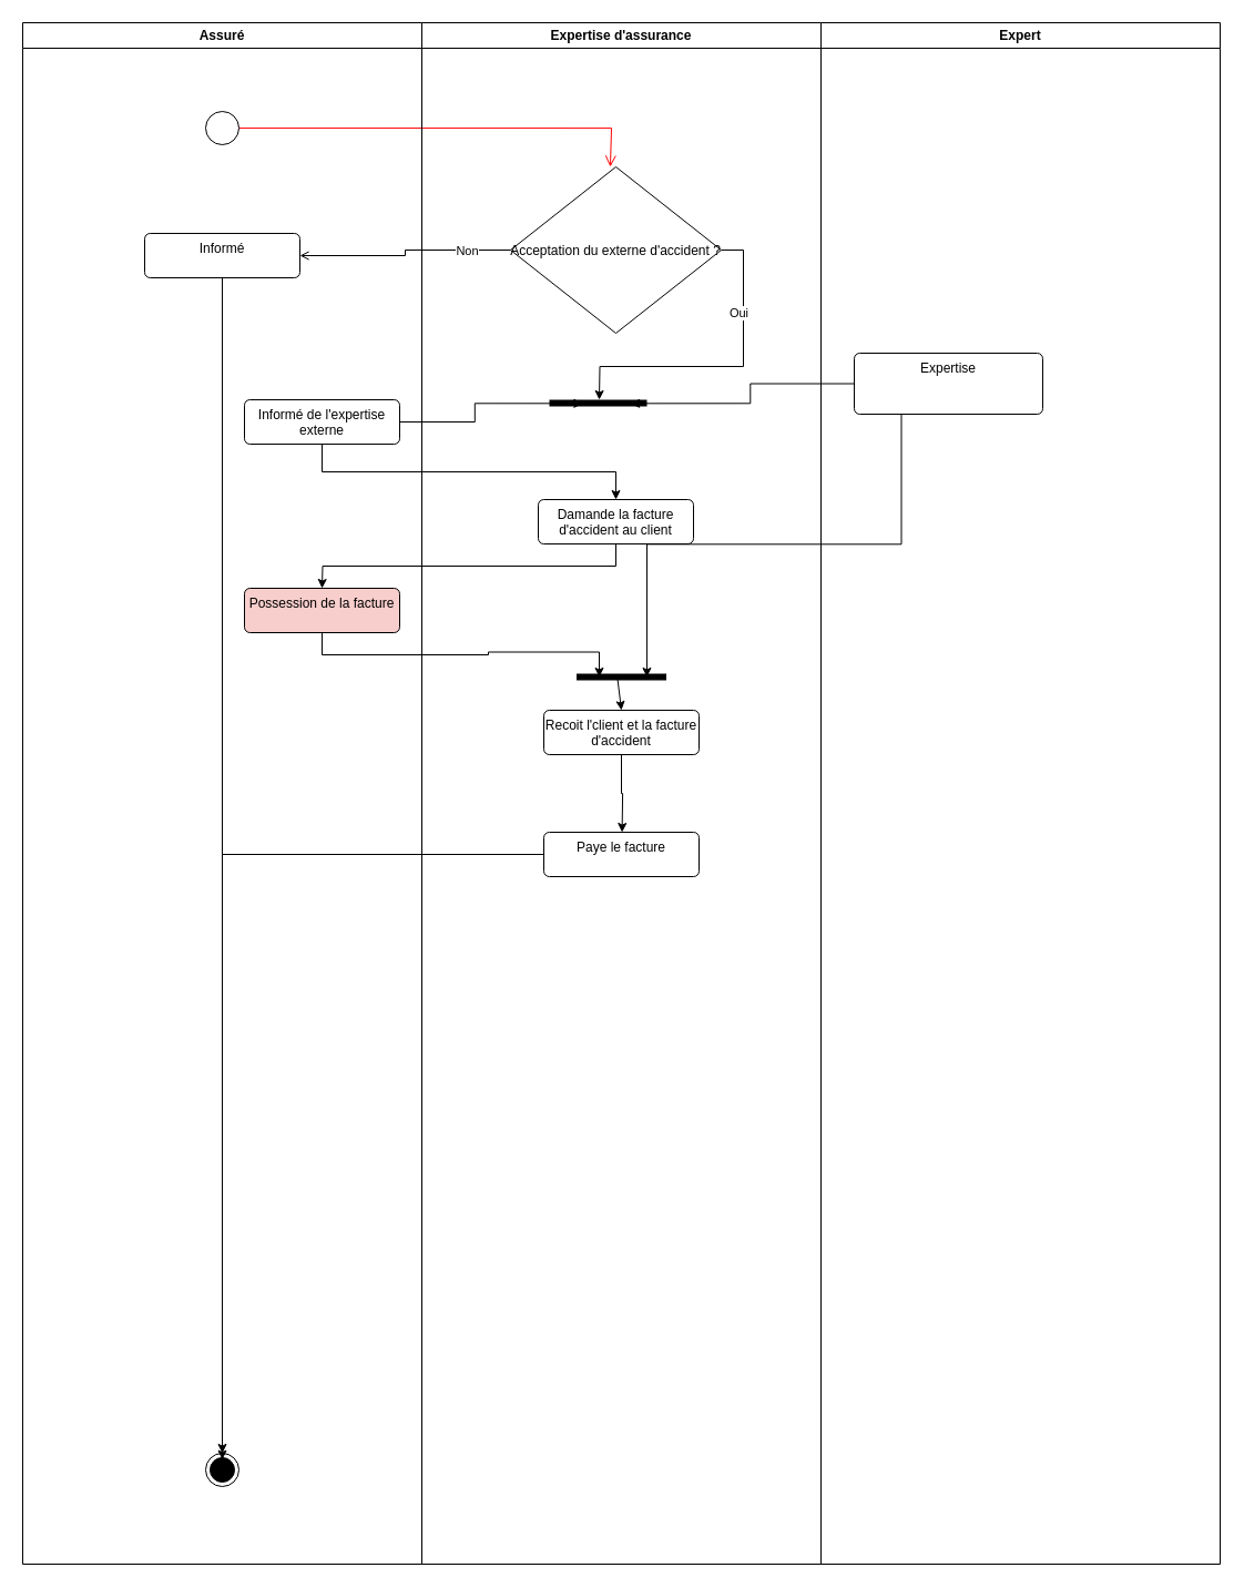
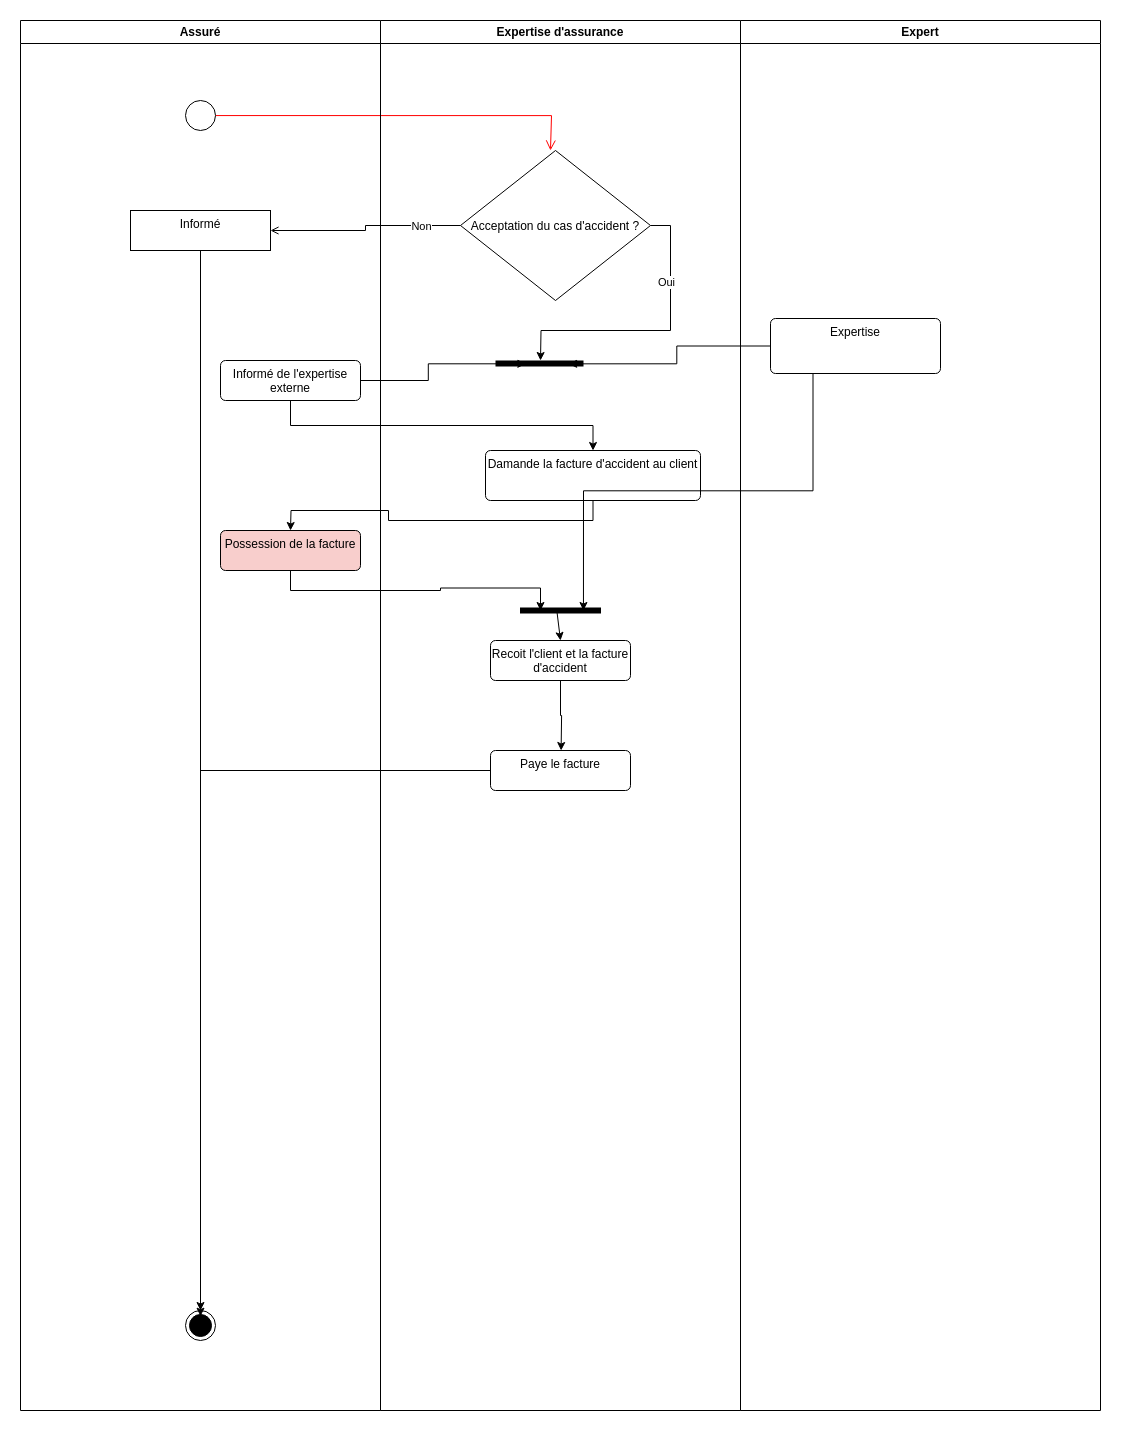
- <mxCell id="12" value="Acceptation du externe d'accident ?" style="rhombus;" vertex="1" parent="9"><mxGeometry x="80" y="130" width="190" height="150" as="geometry" /></mxCell>
+ <mxCell id="12" value="Acceptation du cas d'accident ?" style="rhombus;" vertex="1" parent="9"><mxGeometry x="80" y="130" width="190" height="150" as="geometry" /></mxCell>
- <mxCell id="7" value="Informé" style="html=1;align=center;verticalAlign=top;rounded=1;absoluteArcSize=1;arcSize=10;dashed=0;whiteSpace=wrap;" vertex="1" parent="2"><mxGeometry x="110" y="190" width="140" height="40" as="geometry" /></mxCell>
+ <mxCell id="7" value="Informé" style="html=1;align=center;verticalAlign=top;absoluteArcSize=1;arcSize=10;dashed=0;whiteSpace=wrap;rounded=0;" vertex="1" parent="2"><mxGeometry x="110" y="190" width="140" height="40" as="geometry" /></mxCell>
- <mxCell id="15" value="Damande la facture d'accident au client" style="html=1;align=center;verticalAlign=top;rounded=1;absoluteArcSize=1;arcSize=10;dashed=0;whiteSpace=wrap;" vertex="1" parent="9"><mxGeometry x="105" y="430" width="140" height="40" as="geometry" /></mxCell>
+ <mxCell id="15" value="Damande la facture d'accident au client" style="html=1;align=center;verticalAlign=top;rounded=1;absoluteArcSize=1;arcSize=10;dashed=0;whiteSpace=wrap;" vertex="1" parent="9"><mxGeometry x="105" y="430" width="215" height="50" as="geometry" /></mxCell>
